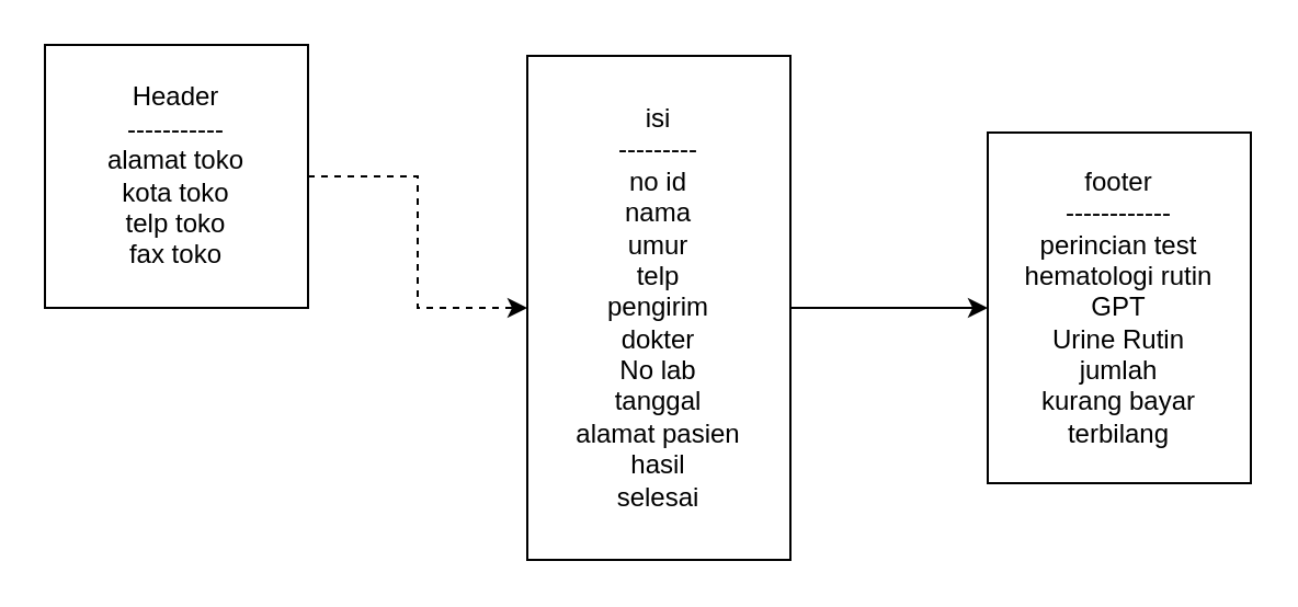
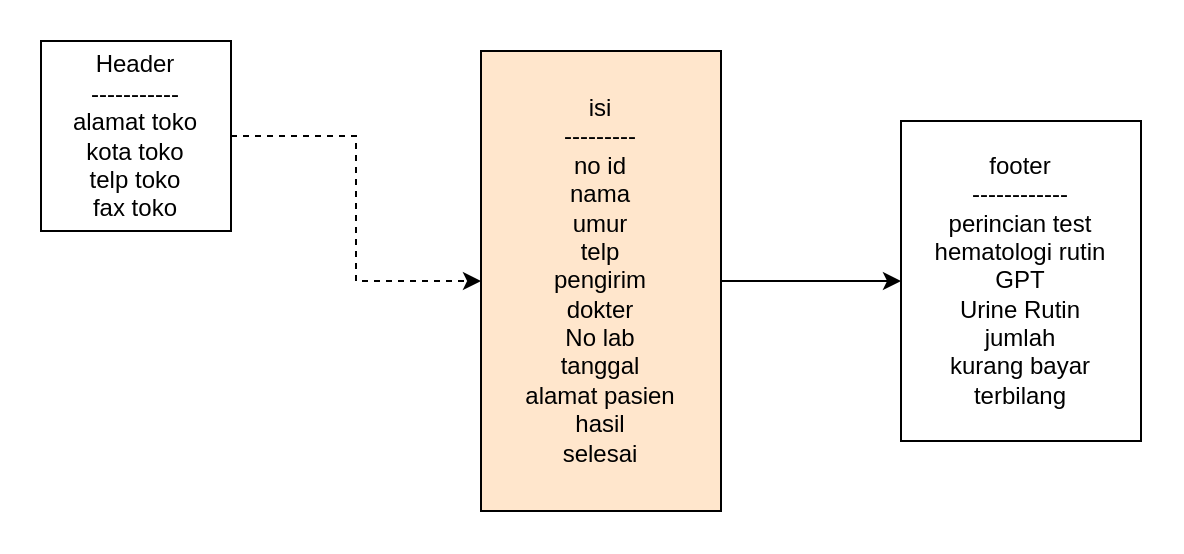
- <mxCell id="3" value="Header&lt;br&gt;-----------&lt;br&gt;alamat toko&lt;br&gt;kota toko&lt;br&gt;telp toko&lt;br&gt;fax toko" style="rounded=0;whiteSpace=wrap;html=1;" vertex="1" parent="1"><mxGeometry x="20" y="20" width="120" height="120" as="geometry" /></mxCell>
+ <mxCell id="3" value="Header&lt;br&gt;-----------&lt;br&gt;alamat toko&lt;br&gt;kota toko&lt;br&gt;telp toko&lt;br&gt;fax toko" style="rounded=0;whiteSpace=wrap;html=1;" vertex="1" parent="1"><mxGeometry x="20" y="20" width="95" height="95" as="geometry" /></mxCell>
- <mxCell id="6" value="isi&lt;br&gt;---------&lt;br&gt;no id&lt;br&gt;nama&lt;br&gt;umur&lt;br&gt;telp&lt;br&gt;pengirim&lt;br&gt;dokter&lt;br&gt;No lab&lt;br&gt;tanggal&lt;br&gt;alamat pasien&lt;br&gt;hasil&lt;br&gt;selesai" style="rounded=0;whiteSpace=wrap;html=1;" vertex="1" parent="1"><mxGeometry x="240" y="25" width="120" height="230" as="geometry" /></mxCell>
+ <mxCell id="6" value="isi&lt;br&gt;---------&lt;br&gt;no id&lt;br&gt;nama&lt;br&gt;umur&lt;br&gt;telp&lt;br&gt;pengirim&lt;br&gt;dokter&lt;br&gt;No lab&lt;br&gt;tanggal&lt;br&gt;alamat pasien&lt;br&gt;hasil&lt;br&gt;selesai" style="rounded=0;whiteSpace=wrap;html=1;fillColor=#ffe6cc;" vertex="1" parent="1"><mxGeometry x="240" y="25" width="120" height="230" as="geometry" /></mxCell>
